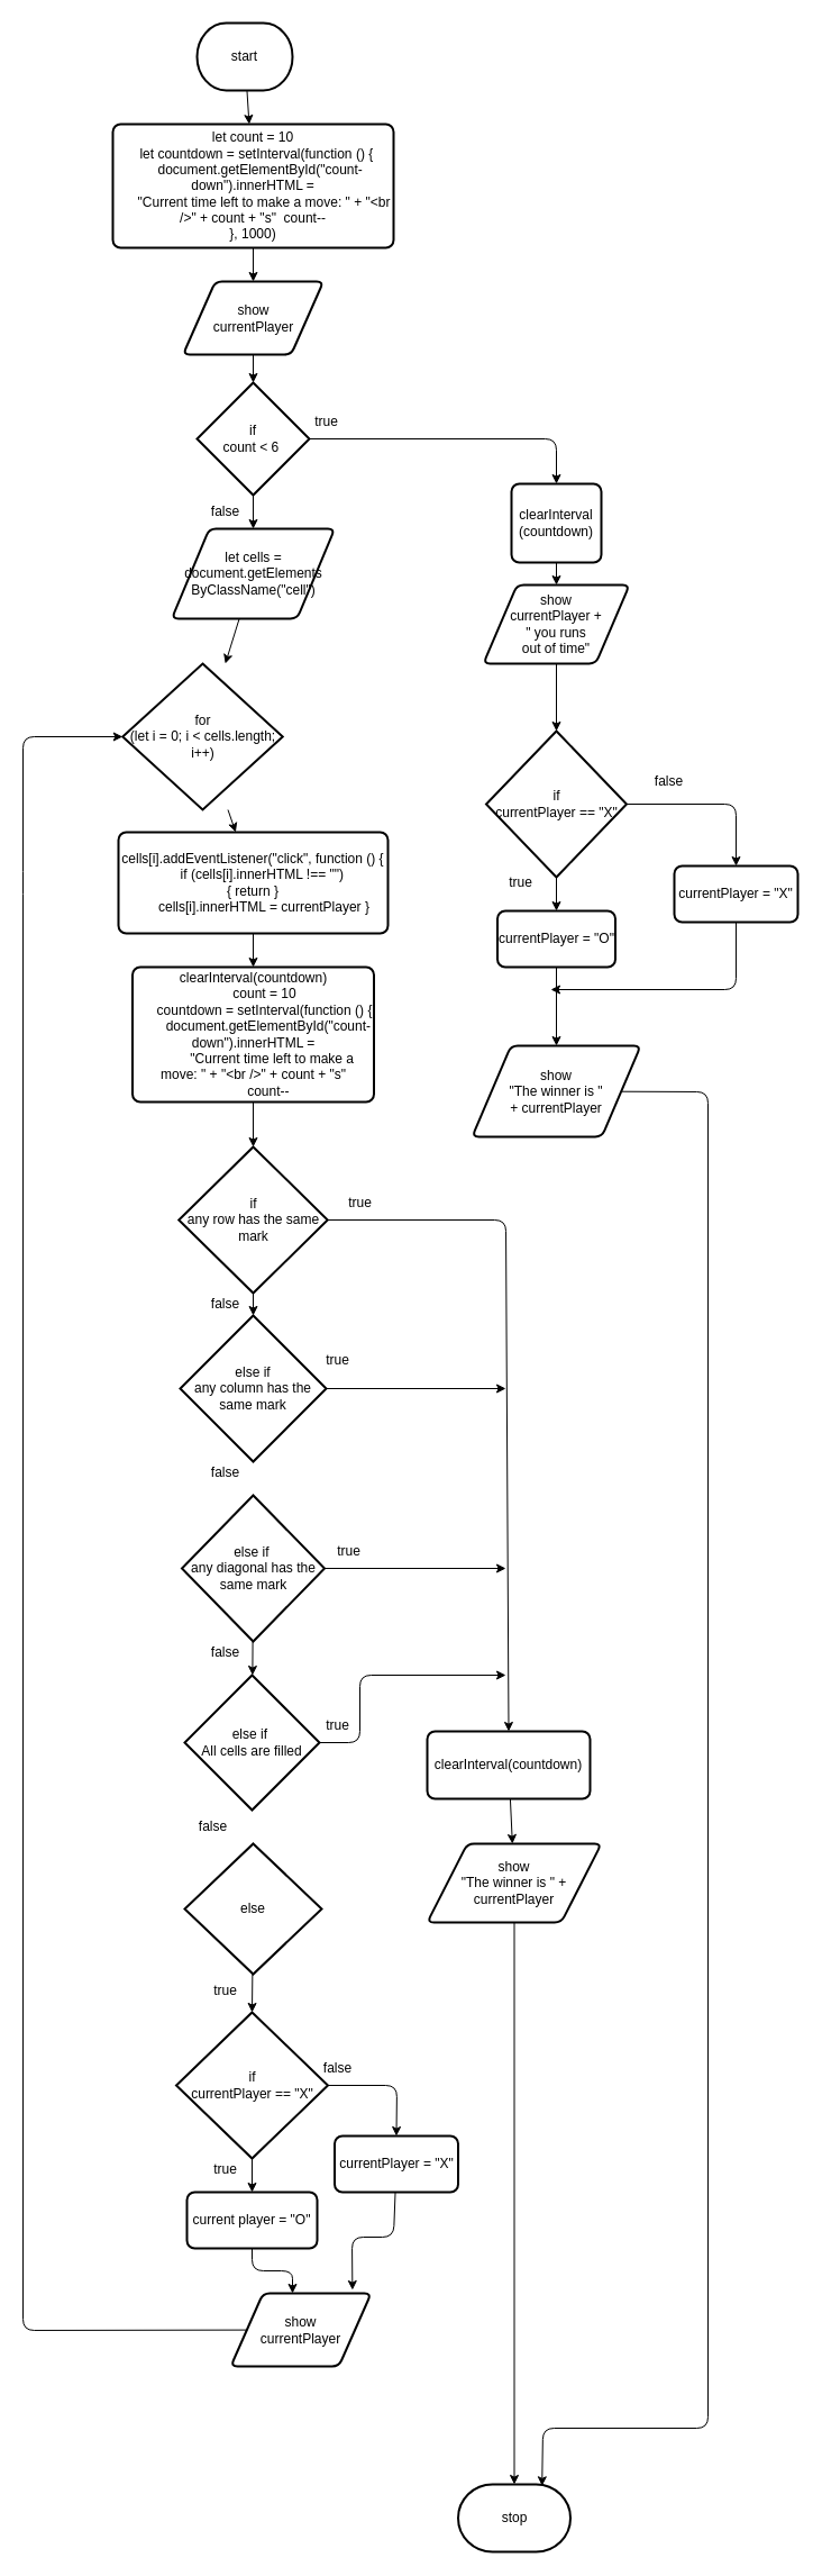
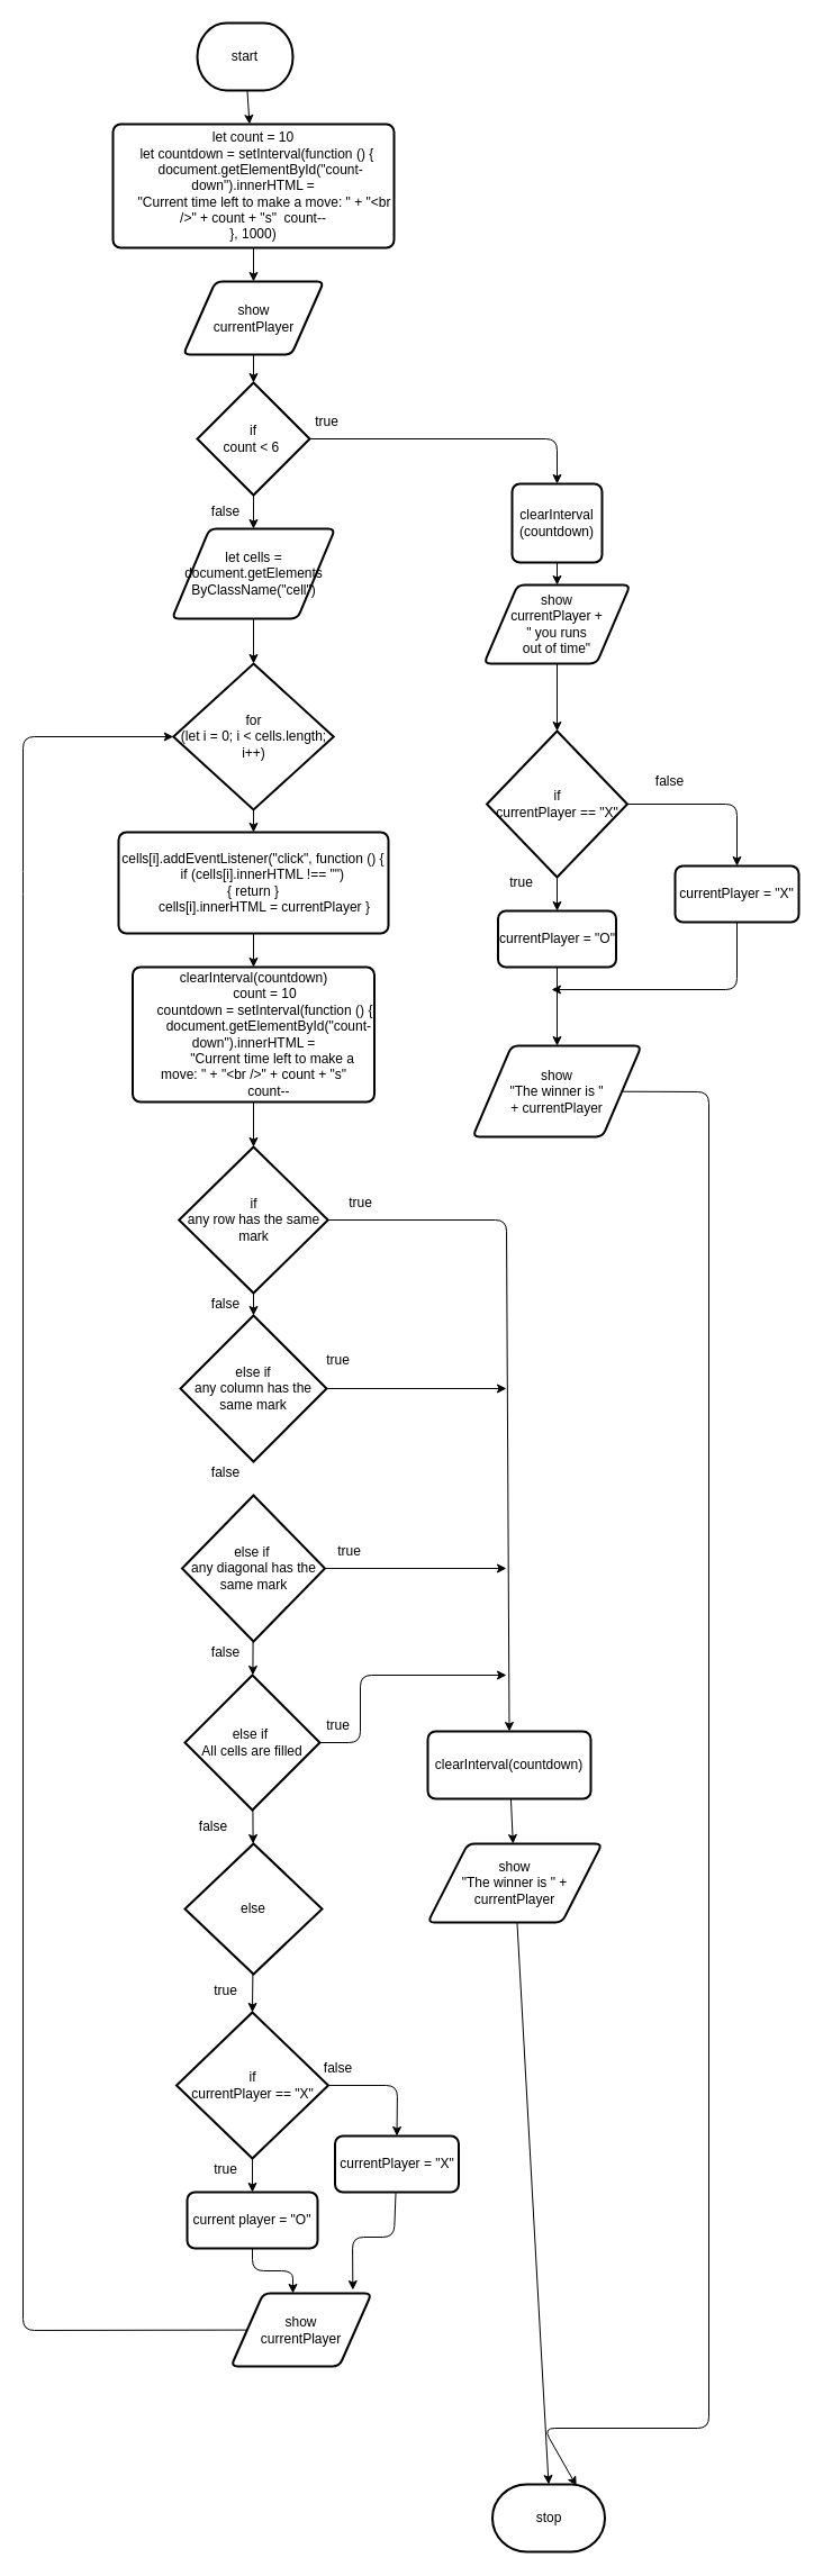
- <mxCell id="30" value="for &lt;br&gt;(let i = 0; i &amp;lt; cells.length; i++)" style="strokeWidth=2;html=1;shape=mxgraph.flowchart.decision;whiteSpace=wrap;" parent="1" vertex="1"><mxGeometry x="108.75" y="590" width="142.5" height="130" as="geometry" /></mxCell>
+ <mxCell id="30" value="for &lt;br&gt;(let i = 0; i &amp;lt; cells.length; i++)" style="strokeWidth=2;html=1;shape=mxgraph.flowchart.decision;whiteSpace=wrap;" parent="1" vertex="1"><mxGeometry x="153.75" y="590" width="142.5" height="130" as="geometry" /></mxCell>
+ <mxCell id="47" style="edgeStyle=none;html=1;" parent="1" source="49" target="51" edge="1"><mxGeometry relative="1" as="geometry" /></mxCell>
- <mxCell id="70" value="stop" style="strokeWidth=2;html=1;shape=mxgraph.flowchart.terminator;whiteSpace=wrap;" parent="1" vertex="1"><mxGeometry x="407.5" y="2210" width="100" height="60" as="geometry" /></mxCell>
+ <mxCell id="70" value="stop" style="strokeWidth=2;html=1;shape=mxgraph.flowchart.terminator;whiteSpace=wrap;" parent="1" vertex="1"><mxGeometry x="437.5" y="2210" width="100" height="60" as="geometry" /></mxCell>
